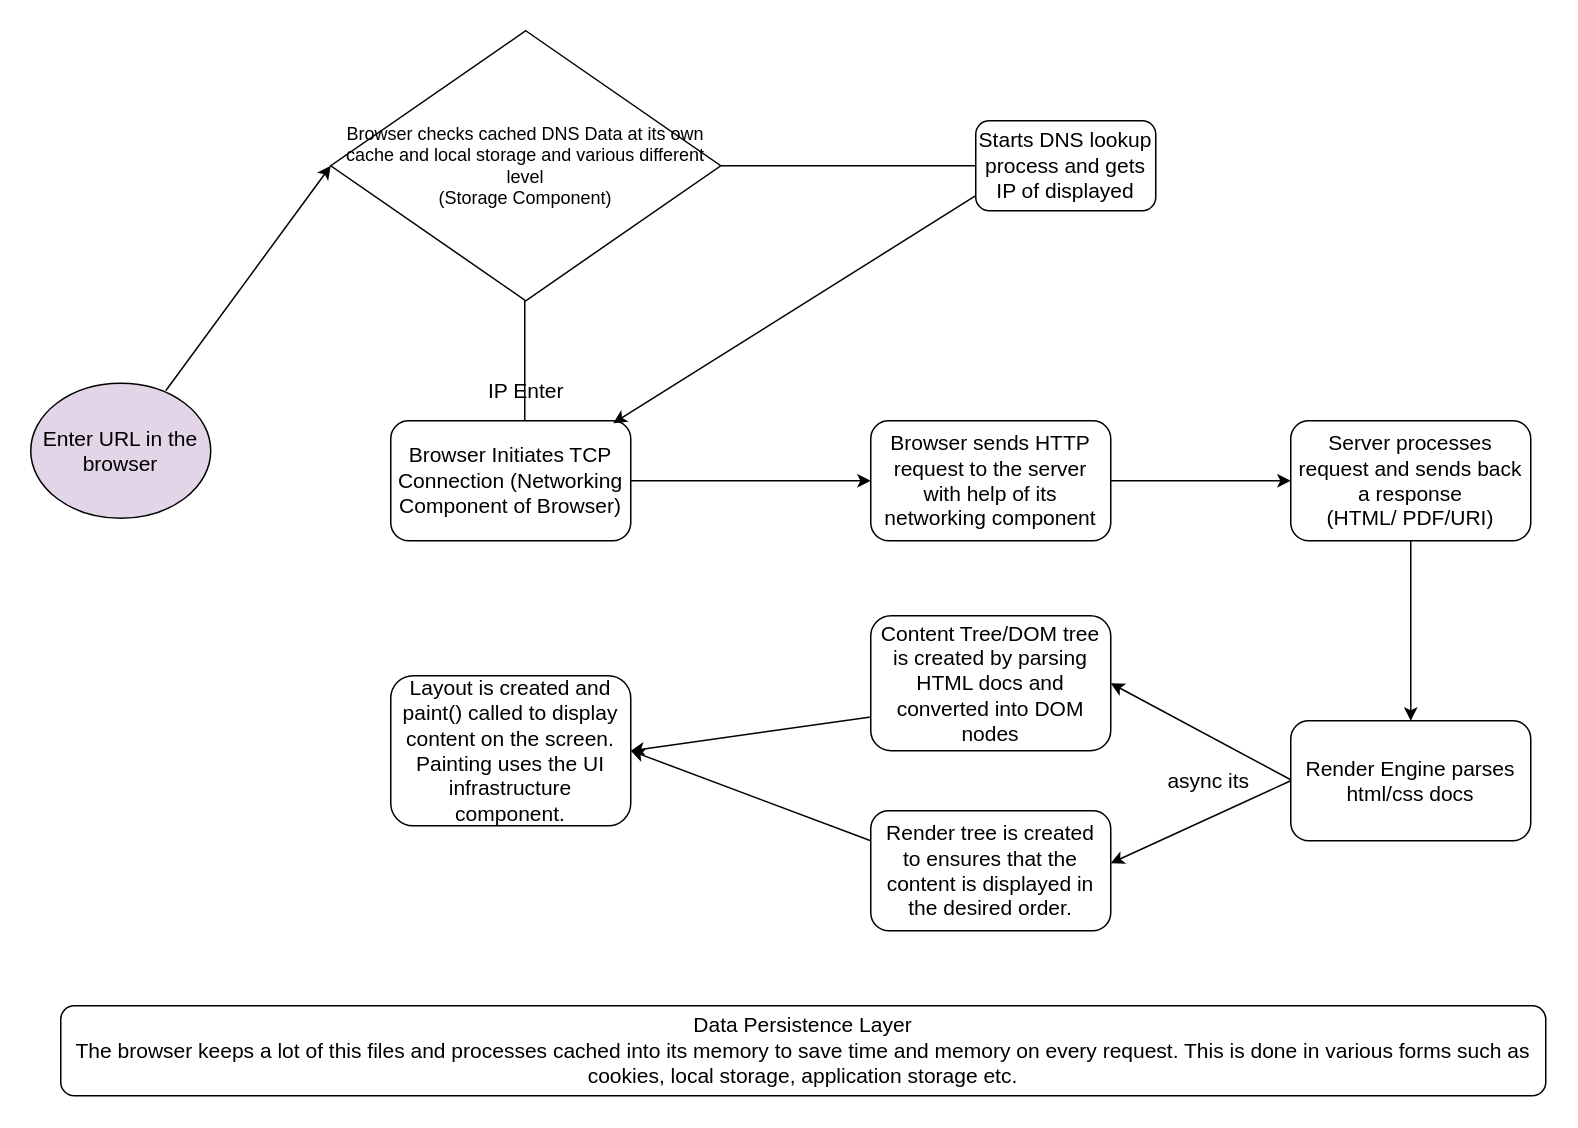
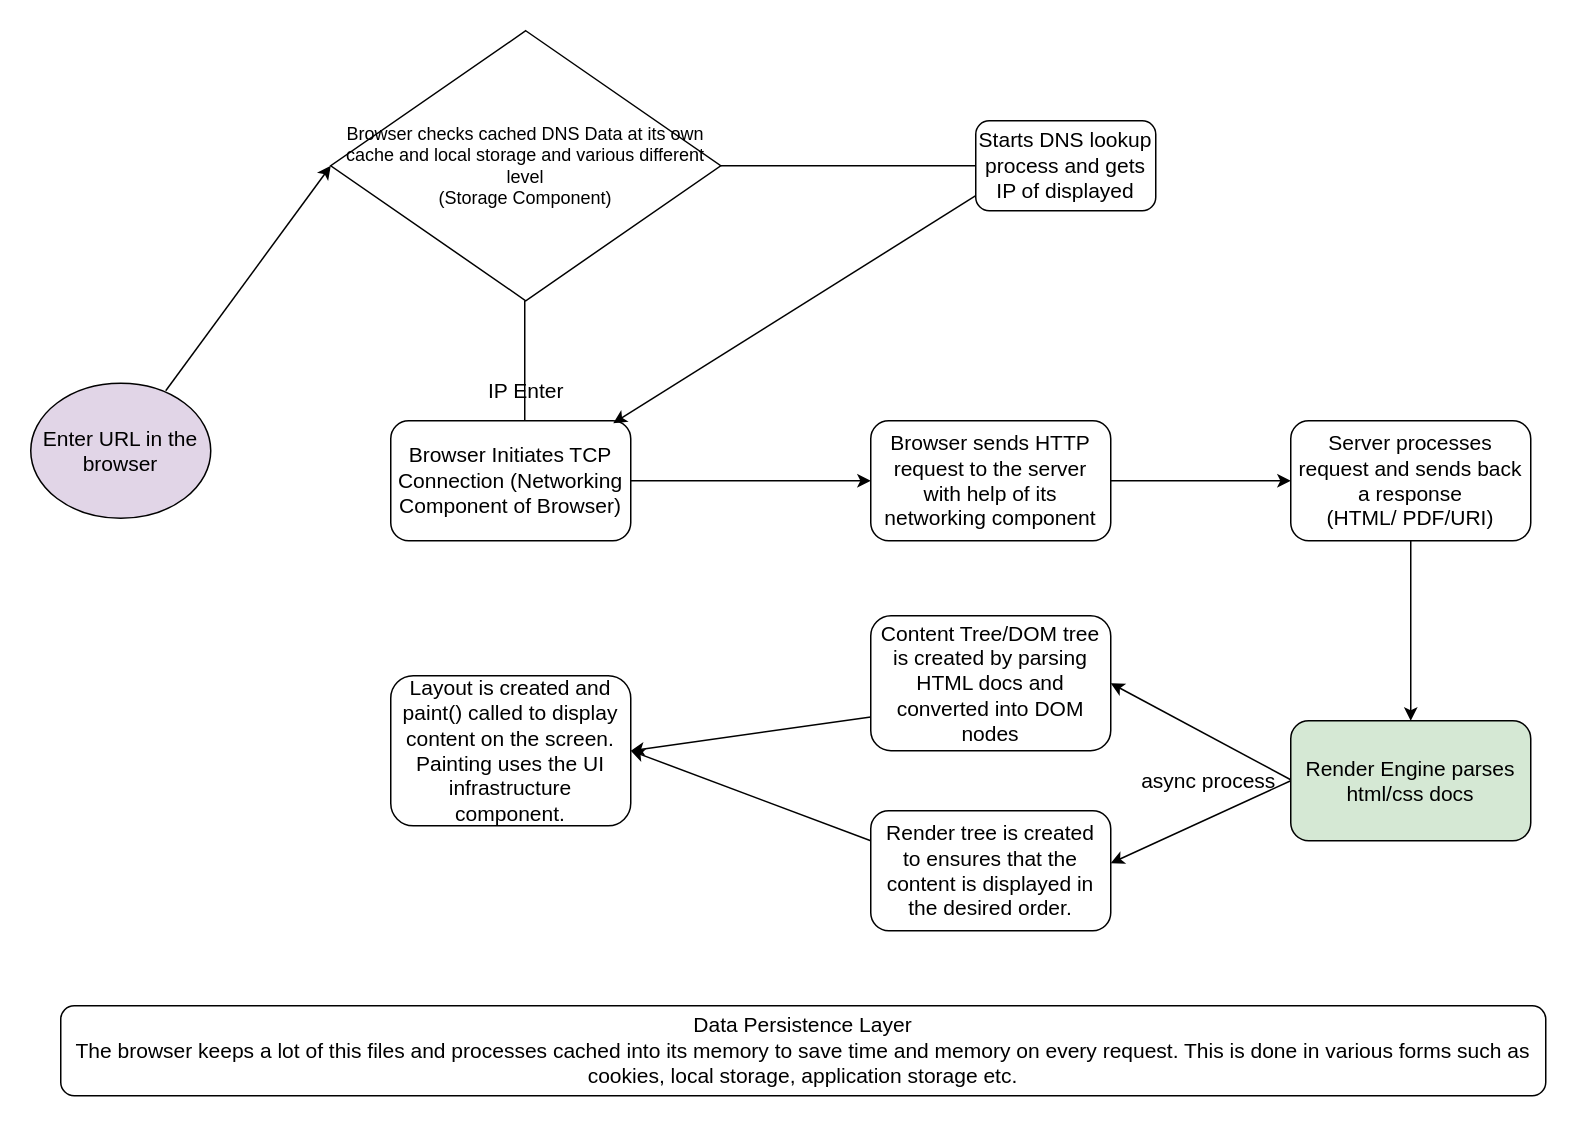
- <mxCell id="21" value="async its" style="text;html=1;align=center;verticalAlign=middle;resizable=0;points=[];autosize=1;strokeColor=none;fillColor=none;fontSize=14;" vertex="1" parent="1"><mxGeometry x="755" y="510" width="100" height="20" as="geometry" /></mxCell>
+ <mxCell id="21" value="async process" style="text;html=1;align=center;verticalAlign=middle;resizable=0;points=[];autosize=1;strokeColor=none;fillColor=none;fontSize=14;" vertex="1" parent="1"><mxGeometry x="755" y="510" width="100" height="20" as="geometry" /></mxCell>
- <mxCell id="16" value="Render Engine parses html/css docs" style="rounded=1;whiteSpace=wrap;html=1;fontSize=14;" vertex="1" parent="1"><mxGeometry x="860" y="480" width="160" height="80" as="geometry" /></mxCell>
+ <mxCell id="16" value="Render Engine parses html/css docs" style="rounded=1;whiteSpace=wrap;html=1;fontSize=14;fillColor=#d5e8d4;" vertex="1" parent="1"><mxGeometry x="860" y="480" width="160" height="80" as="geometry" /></mxCell>
